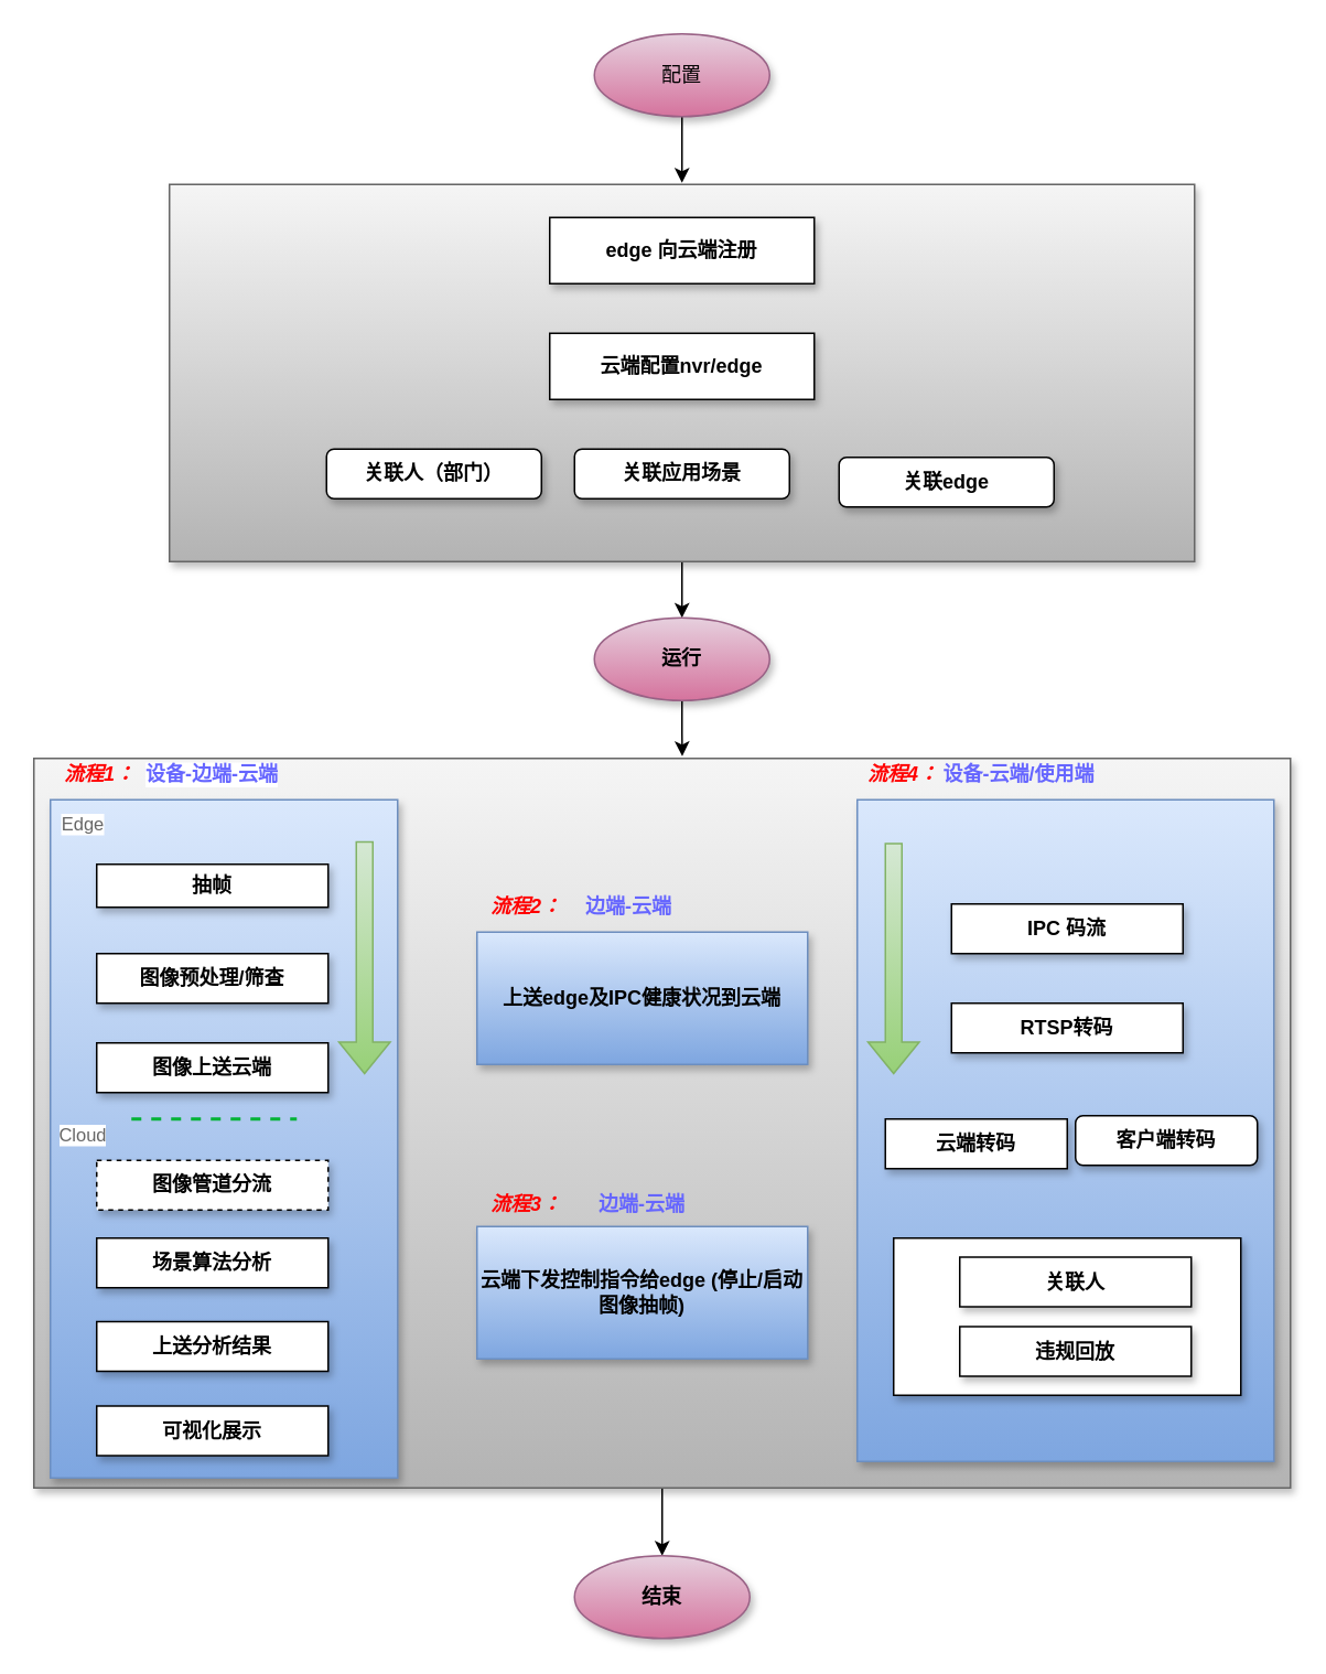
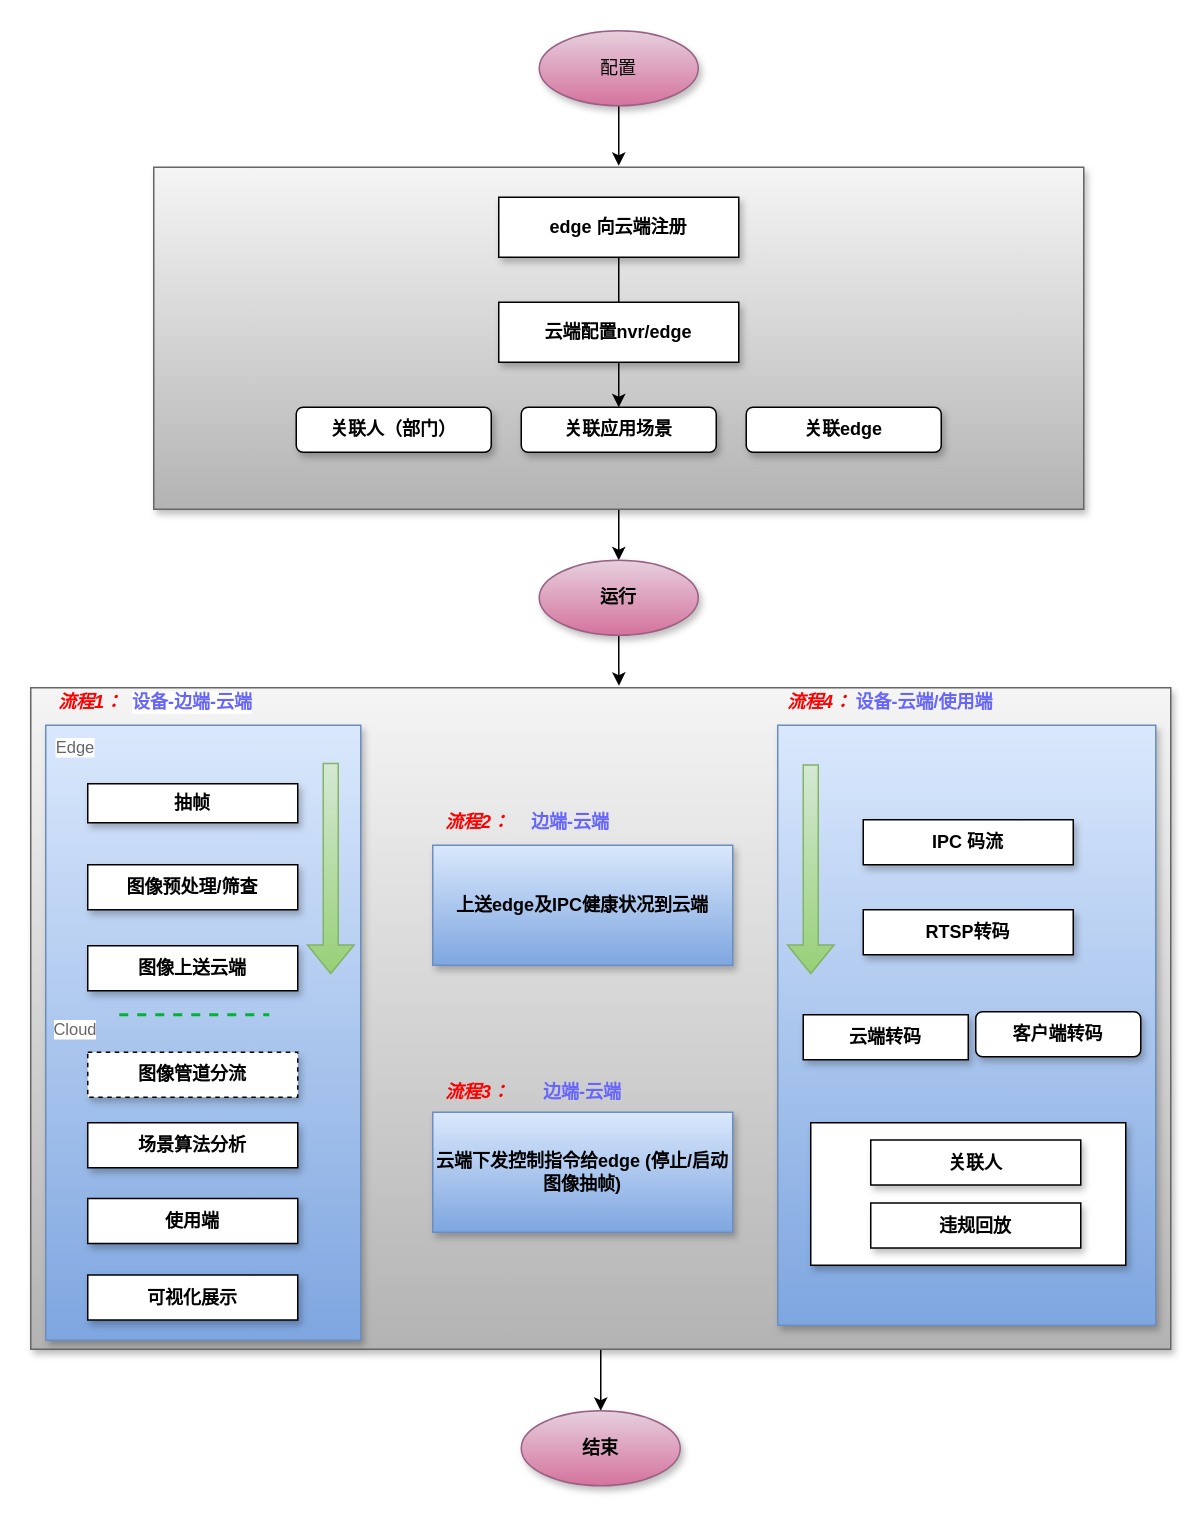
+ <mxCell id="9" value="" style="edgeStyle=orthogonalEdgeStyle;rounded=0;orthogonalLoop=1;jettySize=auto;html=1;" edge="1" parent="1" source="10" target="13"><mxGeometry relative="1" as="geometry" /></mxCell>
- <mxCell id="14" value="关联edge" style="rounded=1;whiteSpace=wrap;html=1;shadow=1;fontStyle=1" vertex="1" parent="1"><mxGeometry x="507" y="276" width="130" height="30" as="geometry" /></mxCell>
+ <mxCell id="14" value="关联edge" style="rounded=1;whiteSpace=wrap;html=1;shadow=1;fontStyle=1" vertex="1" parent="1"><mxGeometry x="497" y="271" width="130" height="30" as="geometry" /></mxCell>
- <mxCell id="20" value="上送分析结果" style="rounded=0;whiteSpace=wrap;html=1;shadow=1;fontStyle=1" vertex="1" parent="1"><mxGeometry x="58" y="798.5" width="140" height="30" as="geometry" /></mxCell>
+ <mxCell id="20" value="使用端" style="rounded=0;whiteSpace=wrap;html=1;shadow=1;fontStyle=1" vertex="1" parent="1"><mxGeometry x="58" y="798.5" width="140" height="30" as="geometry" /></mxCell>
